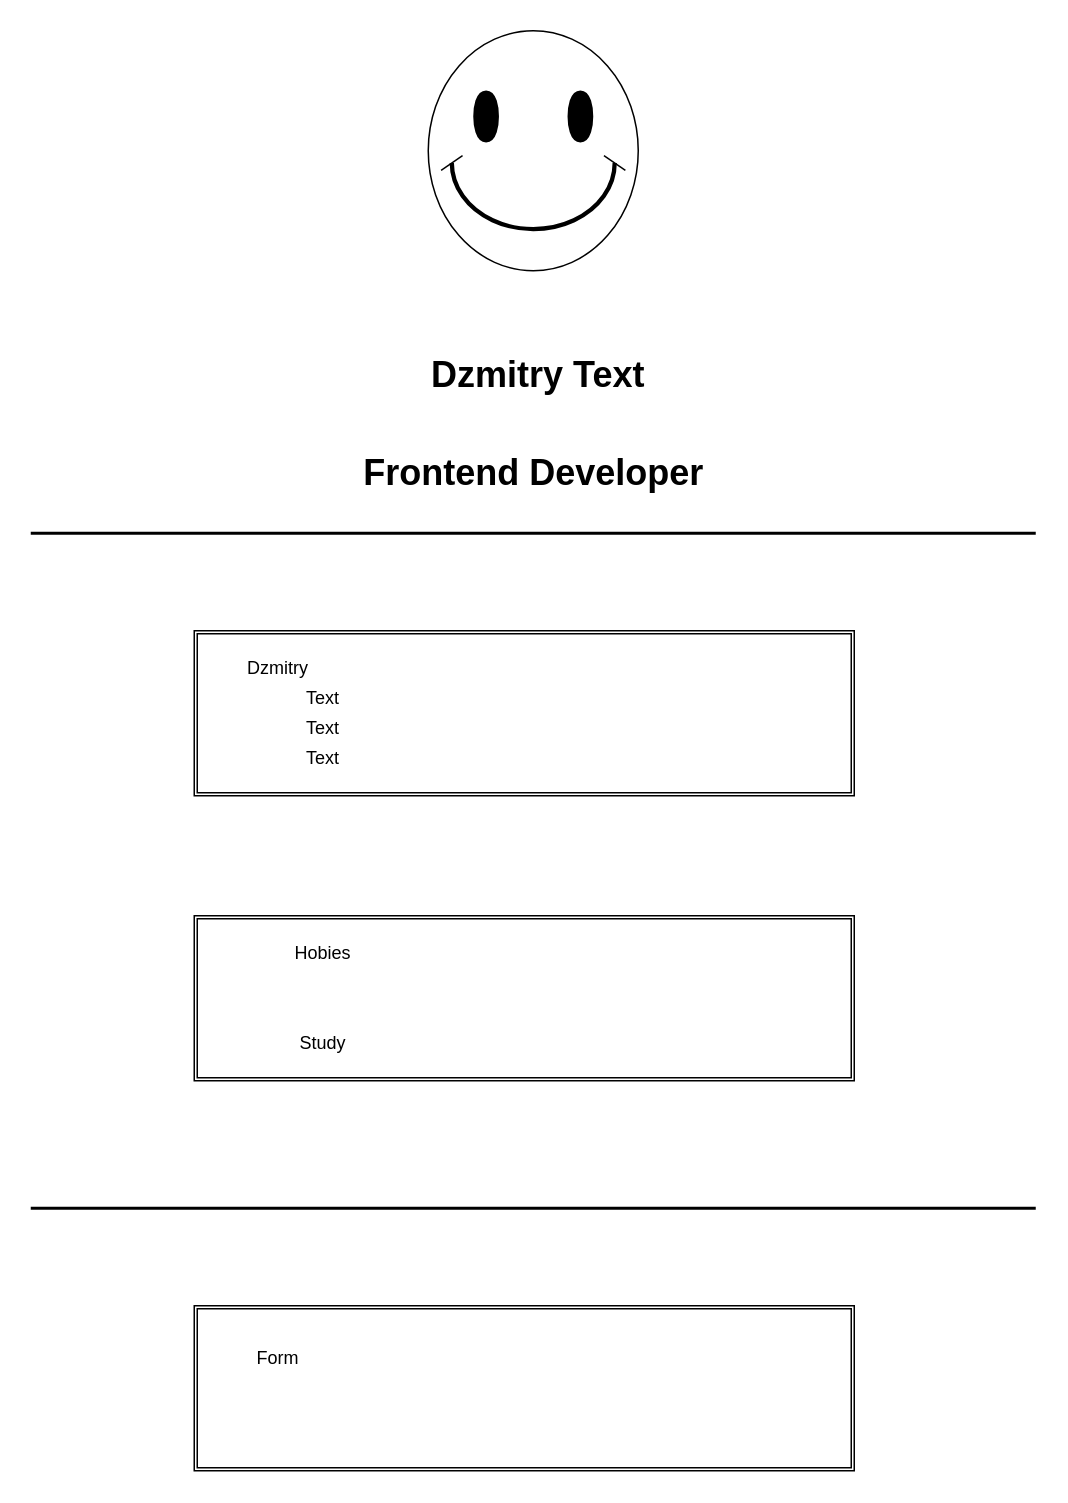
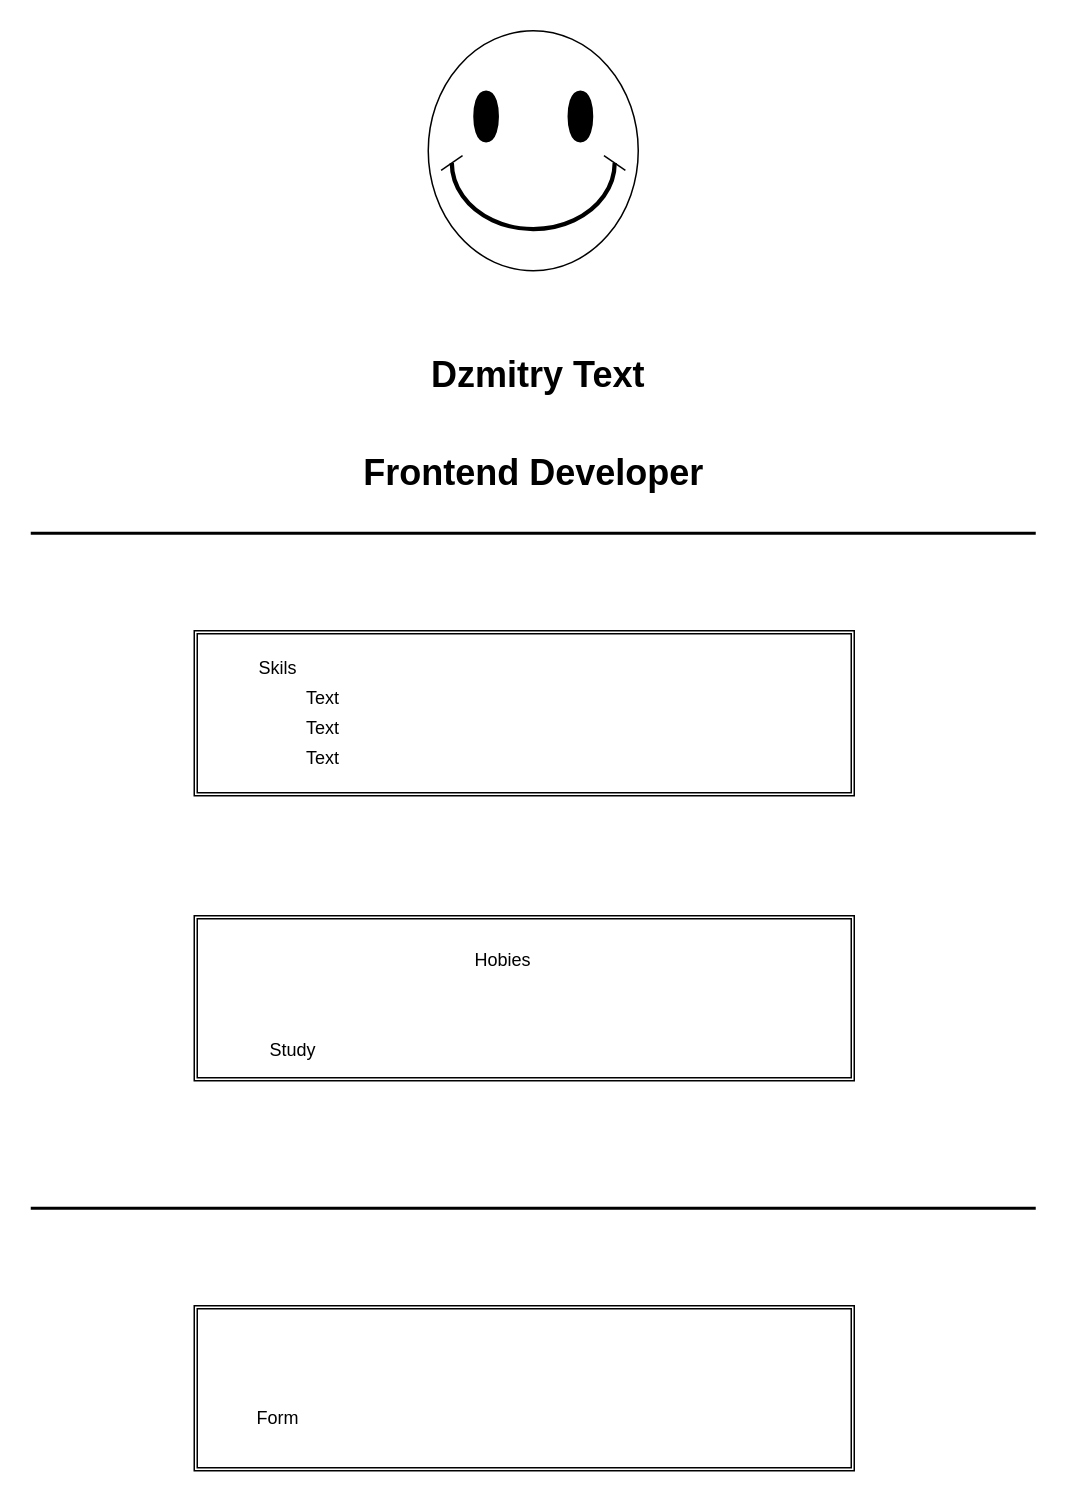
- <mxCell id="7" value="Dzmitry" style="text;html=1;strokeColor=none;fillColor=none;align=center;verticalAlign=middle;whiteSpace=wrap;rounded=0;" vertex="1" parent="1"><mxGeometry x="155" y="430" width="60" height="30" as="geometry" /></mxCell>
+ <mxCell id="7" value="Skils" style="text;html=1;strokeColor=none;fillColor=none;align=center;verticalAlign=middle;whiteSpace=wrap;rounded=0;" vertex="1" parent="1"><mxGeometry x="155" y="430" width="60" height="30" as="geometry" /></mxCell>
- <mxCell id="12" value="Hobies" style="text;html=1;strokeColor=none;fillColor=none;align=center;verticalAlign=middle;whiteSpace=wrap;rounded=0;" vertex="1" parent="1"><mxGeometry x="185" y="620" width="60" height="30" as="geometry" /></mxCell>
+ <mxCell id="12" value="Hobies" style="text;html=1;strokeColor=none;fillColor=none;align=center;verticalAlign=middle;whiteSpace=wrap;rounded=0;" vertex="1" parent="1"><mxGeometry x="305" y="625" width="60" height="30" as="geometry" /></mxCell>
- <mxCell id="13" value="Study" style="text;html=1;strokeColor=none;fillColor=none;align=center;verticalAlign=middle;whiteSpace=wrap;rounded=0;" vertex="1" parent="1"><mxGeometry x="185" y="680" width="60" height="30" as="geometry" /></mxCell>
+ <mxCell id="13" value="Study" style="text;html=1;strokeColor=none;fillColor=none;align=center;verticalAlign=middle;whiteSpace=wrap;rounded=0;" vertex="1" parent="1"><mxGeometry x="165" y="685" width="60" height="30" as="geometry" /></mxCell>
- <mxCell id="16" value="Form" style="text;html=1;strokeColor=none;fillColor=none;align=center;verticalAlign=middle;whiteSpace=wrap;rounded=0;" vertex="1" parent="1"><mxGeometry x="155" y="890" width="60" height="30" as="geometry" /></mxCell>
+ <mxCell id="16" value="Form" style="text;html=1;strokeColor=none;fillColor=none;align=center;verticalAlign=middle;whiteSpace=wrap;rounded=0;" vertex="1" parent="1"><mxGeometry x="155" y="930" width="60" height="30" as="geometry" /></mxCell>
